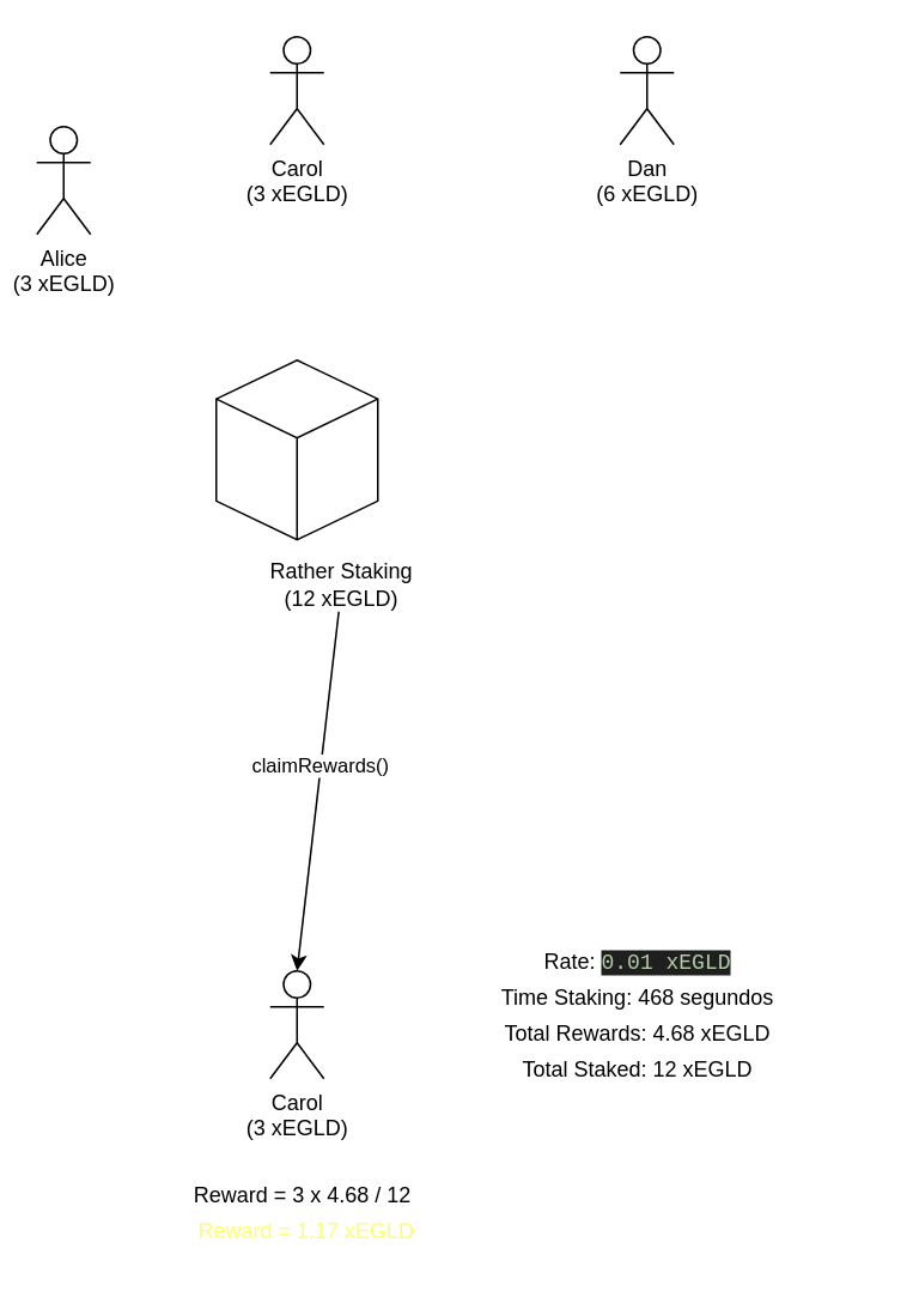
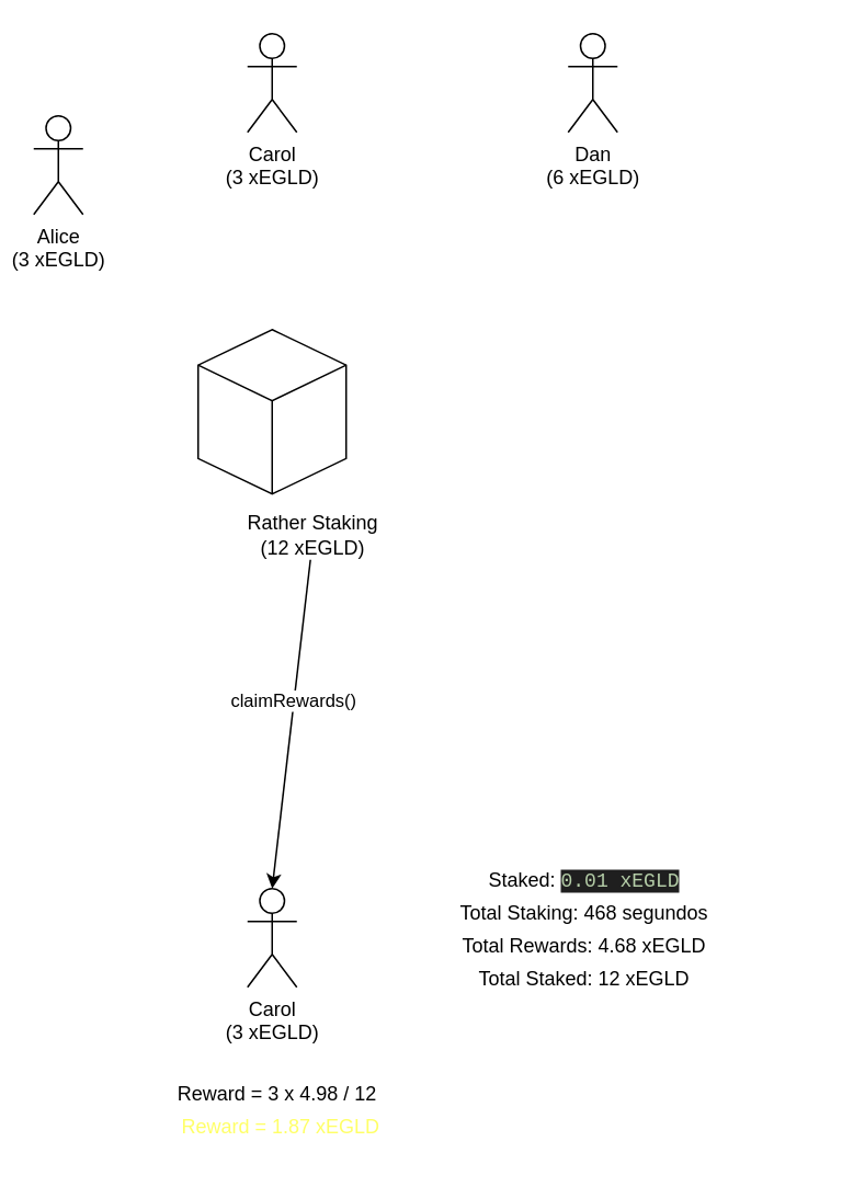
- <mxCell id="10" value="Rate:&amp;nbsp;&lt;span style=&quot;color: rgb(181, 206, 168); background-color: rgb(31, 31, 31); font-family: Menlo, Monaco, &amp;quot;Courier New&amp;quot;, monospace;&quot;&gt;0.01 xEGLD&lt;/span&gt;" style="text;html=1;strokeColor=none;fillColor=none;align=center;verticalAlign=middle;whiteSpace=wrap;rounded=0;" parent="1" vertex="1"><mxGeometry x="220" y="520" width="270" height="30" as="geometry" /></mxCell>
+ <mxCell id="10" value="Staked:&amp;nbsp;&lt;span style=&quot;color: rgb(181, 206, 168); background-color: rgb(31, 31, 31); font-family: Menlo, Monaco, &amp;quot;Courier New&amp;quot;, monospace;&quot;&gt;0.01 xEGLD&lt;/span&gt;" style="text;html=1;strokeColor=none;fillColor=none;align=center;verticalAlign=middle;whiteSpace=wrap;rounded=0;" parent="1" vertex="1"><mxGeometry x="220" y="520" width="270" height="30" as="geometry" /></mxCell>
- <mxCell id="11" value="Time Staking: 468 segundos" style="text;html=1;strokeColor=none;fillColor=none;align=center;verticalAlign=middle;whiteSpace=wrap;rounded=0;" parent="1" vertex="1"><mxGeometry x="220" y="540" width="270" height="30" as="geometry" /></mxCell>
+ <mxCell id="11" value="Total Staking: 468 segundos" style="text;html=1;strokeColor=none;fillColor=none;align=center;verticalAlign=middle;whiteSpace=wrap;rounded=0;" parent="1" vertex="1"><mxGeometry x="220" y="540" width="270" height="30" as="geometry" /></mxCell>
- <mxCell id="14" value="Reward = 3 x 4.68 / 12&amp;nbsp;" style="text;html=1;strokeColor=none;fillColor=none;align=center;verticalAlign=middle;whiteSpace=wrap;rounded=0;" parent="1" vertex="1"><mxGeometry x="35" y="650" width="270" height="30" as="geometry" /></mxCell>
+ <mxCell id="14" value="Reward = 3 x 4.98 / 12&amp;nbsp;" style="text;html=1;strokeColor=none;fillColor=none;align=center;verticalAlign=middle;whiteSpace=wrap;rounded=0;" parent="1" vertex="1"><mxGeometry x="35" y="650" width="270" height="30" as="geometry" /></mxCell>
- <mxCell id="15" value="&lt;font color=&quot;#ffff66&quot;&gt;Reward = 1.17 xEGLD&lt;/font&gt;" style="text;html=1;strokeColor=none;fillColor=none;align=center;verticalAlign=middle;rounded=0;" parent="1" vertex="1"><mxGeometry x="35" y="670" width="270" height="30" as="geometry" /></mxCell>
+ <mxCell id="15" value="&lt;font color=&quot;#ffff66&quot;&gt;Reward = 1.87 xEGLD&lt;/font&gt;" style="text;html=1;strokeColor=none;fillColor=none;align=center;verticalAlign=middle;rounded=0;" parent="1" vertex="1"><mxGeometry x="35" y="670" width="270" height="30" as="geometry" /></mxCell>
